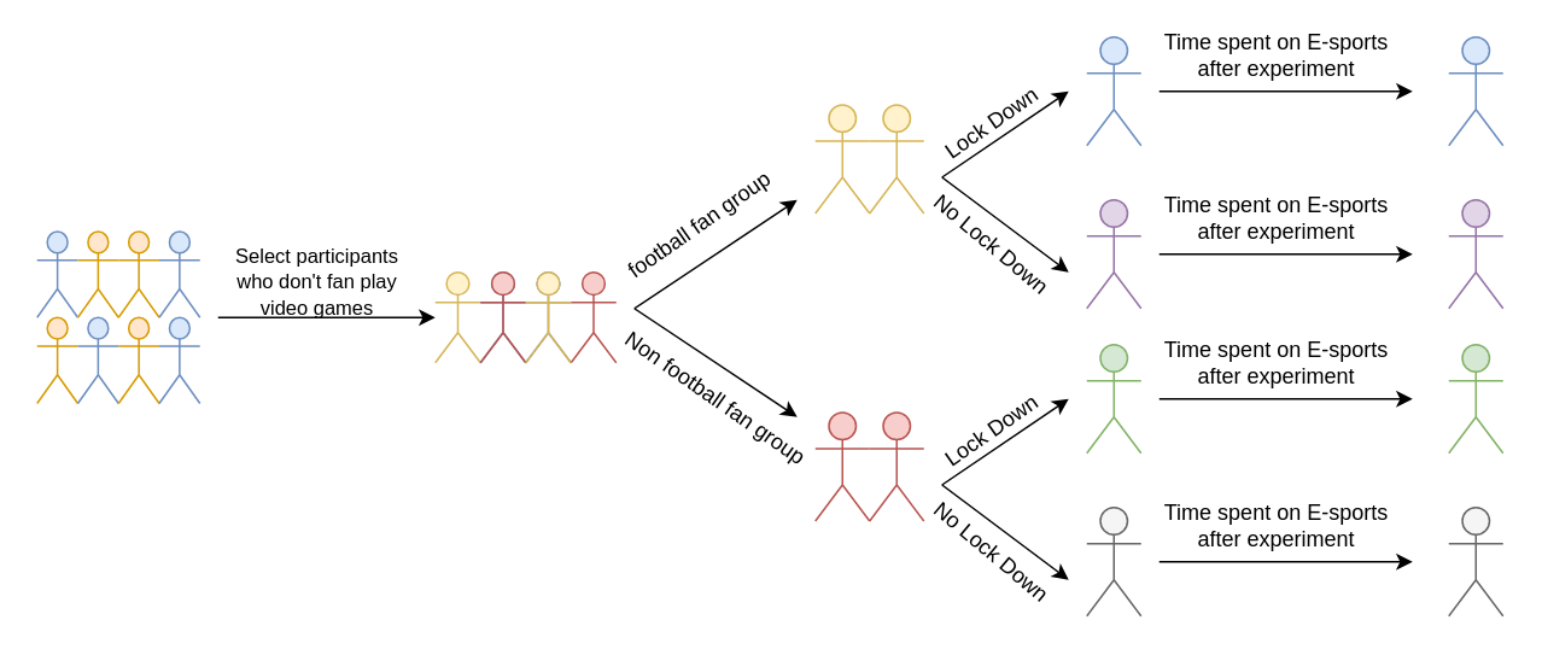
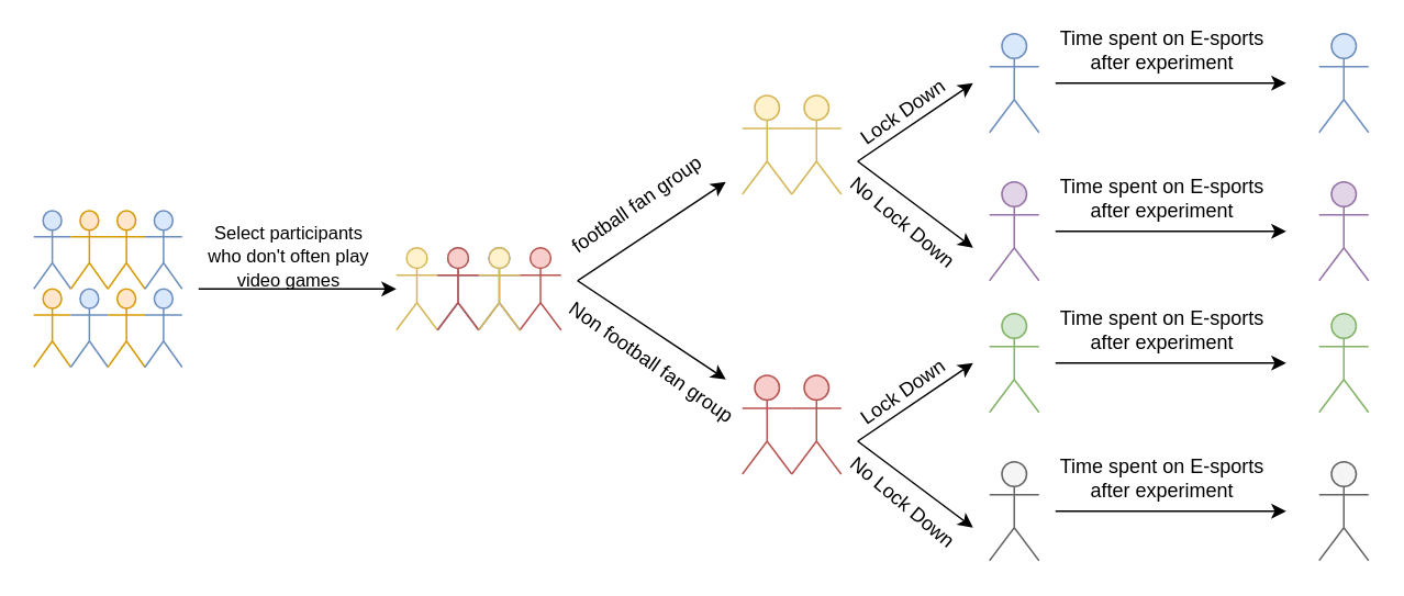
- <mxCell id="9" value="&lt;font style=&quot;font-size: 11px&quot;&gt;Select participants who don't fan play video games&lt;/font&gt;" style="text;html=1;strokeColor=none;fillColor=none;align=center;verticalAlign=middle;whiteSpace=wrap;rounded=0;" vertex="1" parent="1"><mxGeometry x="120" y="145" width="110" height="20" as="geometry" /></mxCell>
+ <mxCell id="9" value="&lt;font style=&quot;font-size: 11px&quot;&gt;Select participants who don't often play video games&lt;/font&gt;" style="text;html=1;strokeColor=none;fillColor=none;align=center;verticalAlign=middle;whiteSpace=wrap;rounded=0;" vertex="1" parent="1"><mxGeometry x="120" y="145" width="110" height="20" as="geometry" /></mxCell>
